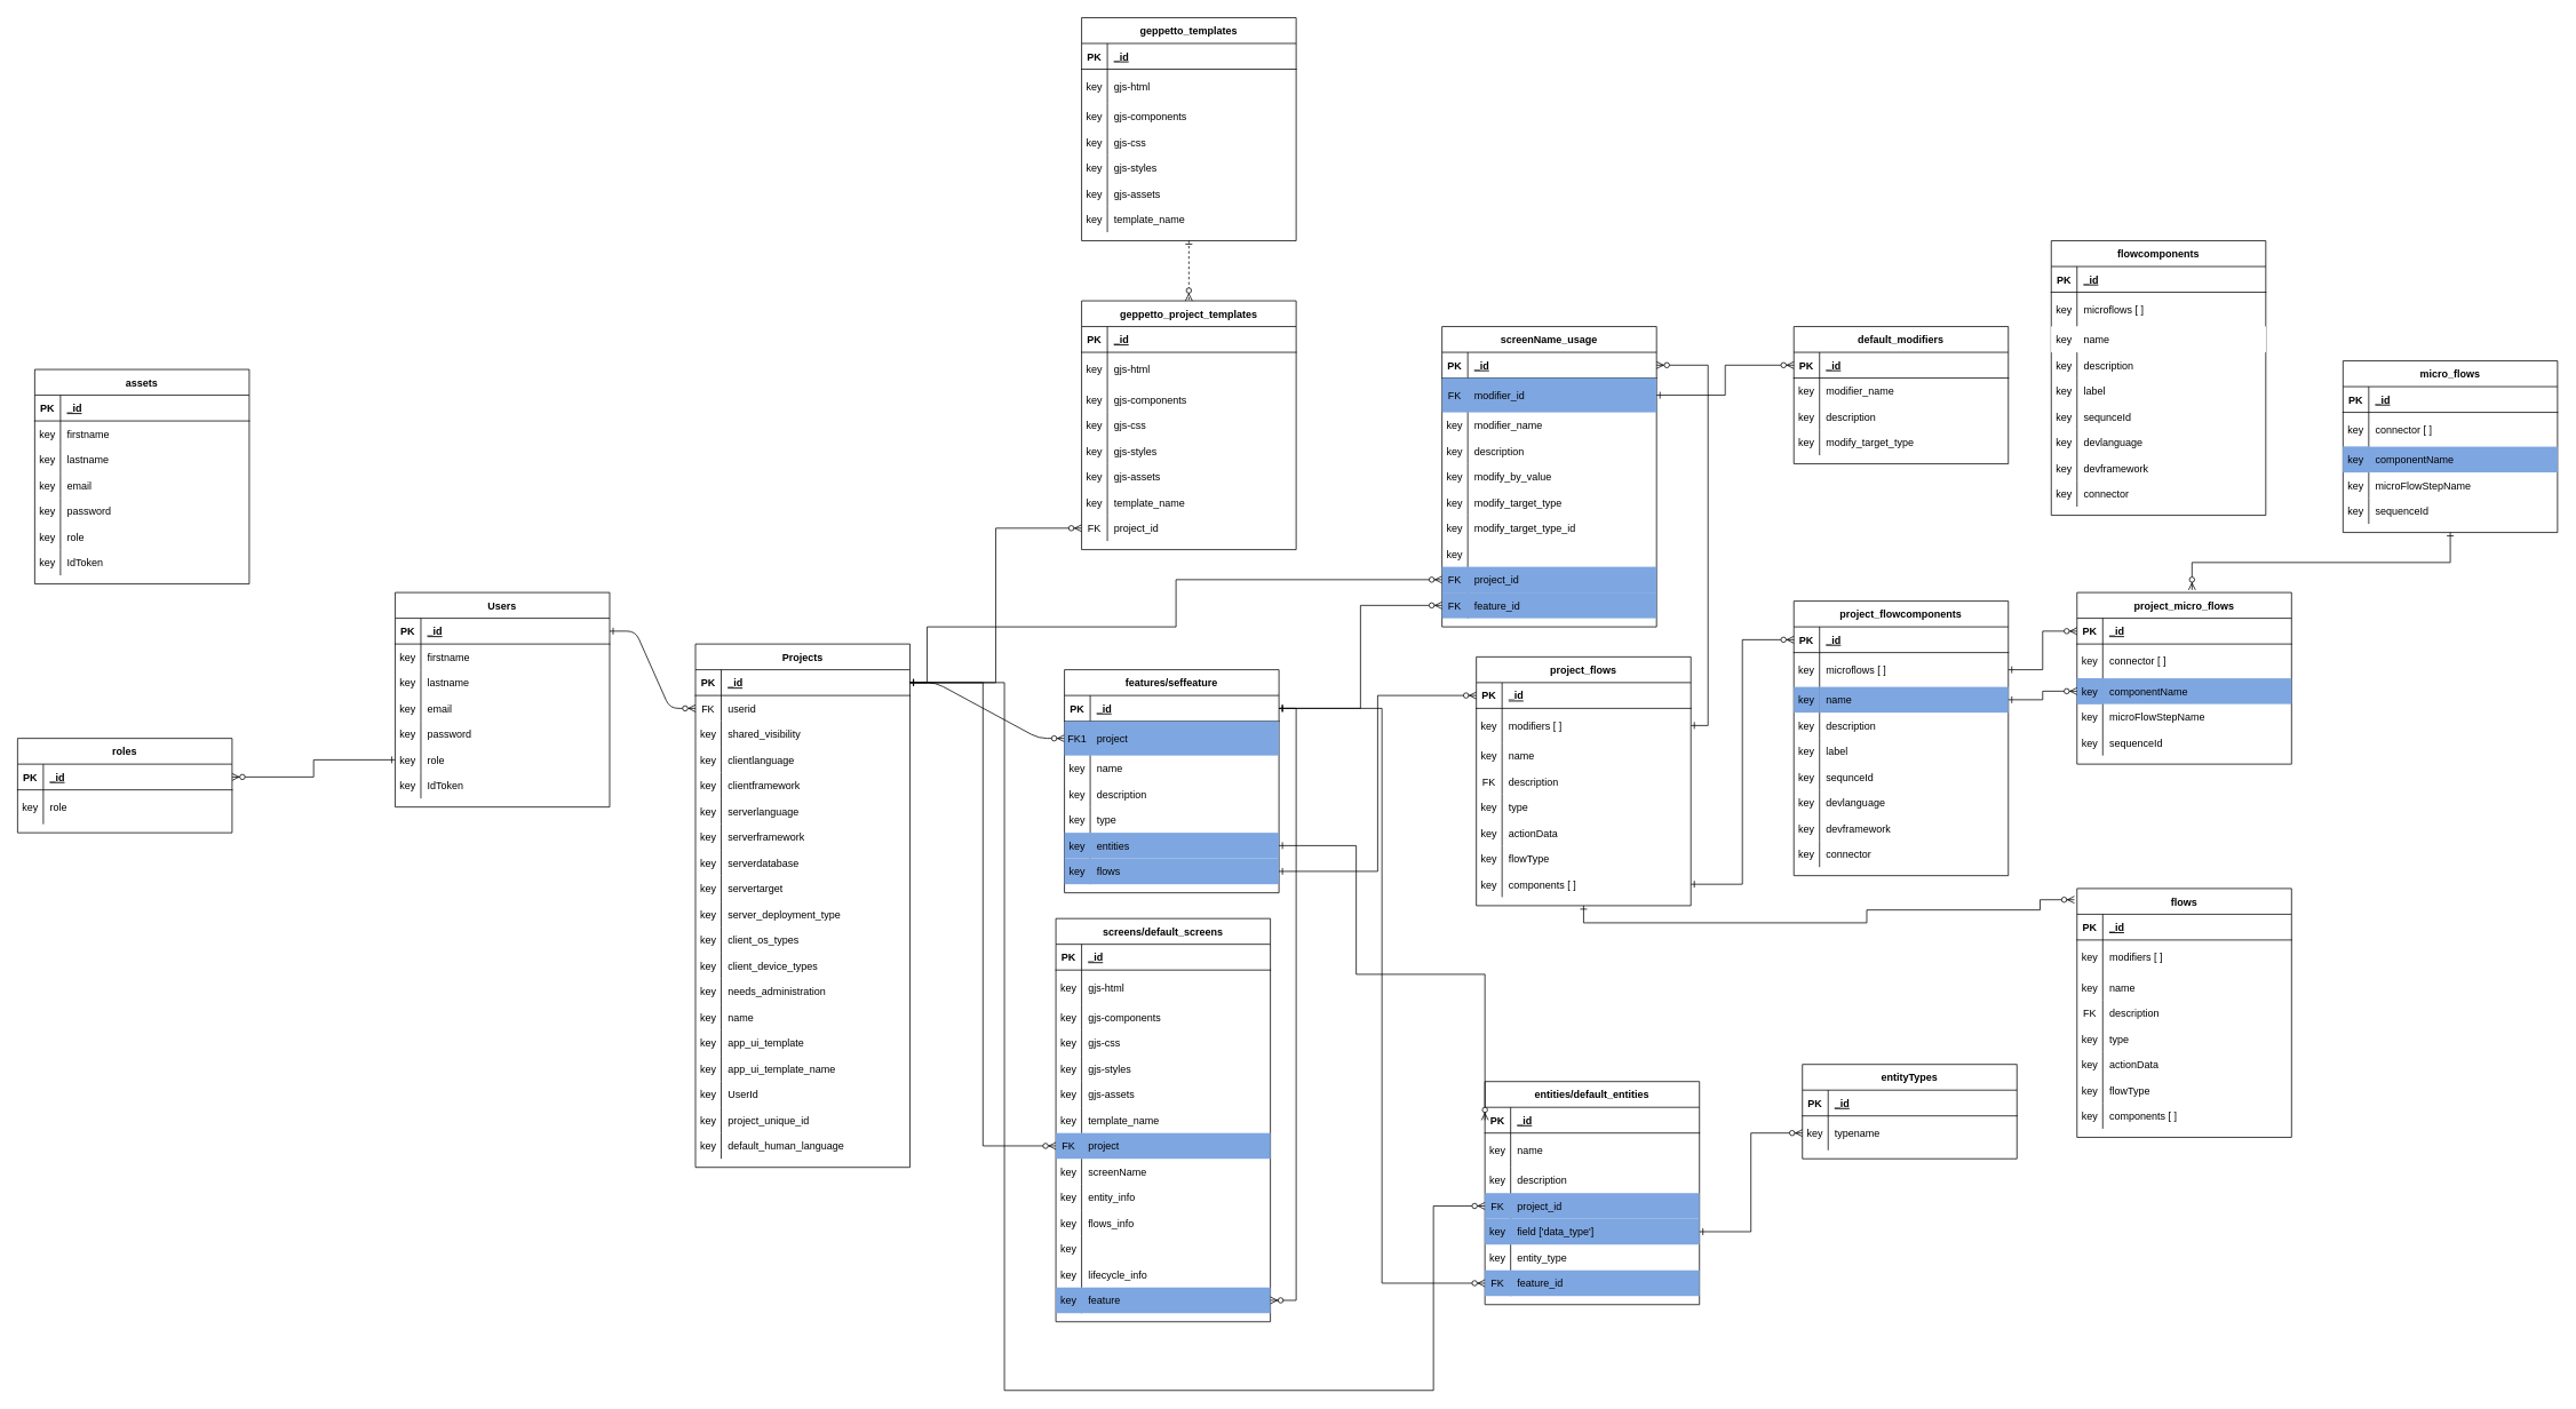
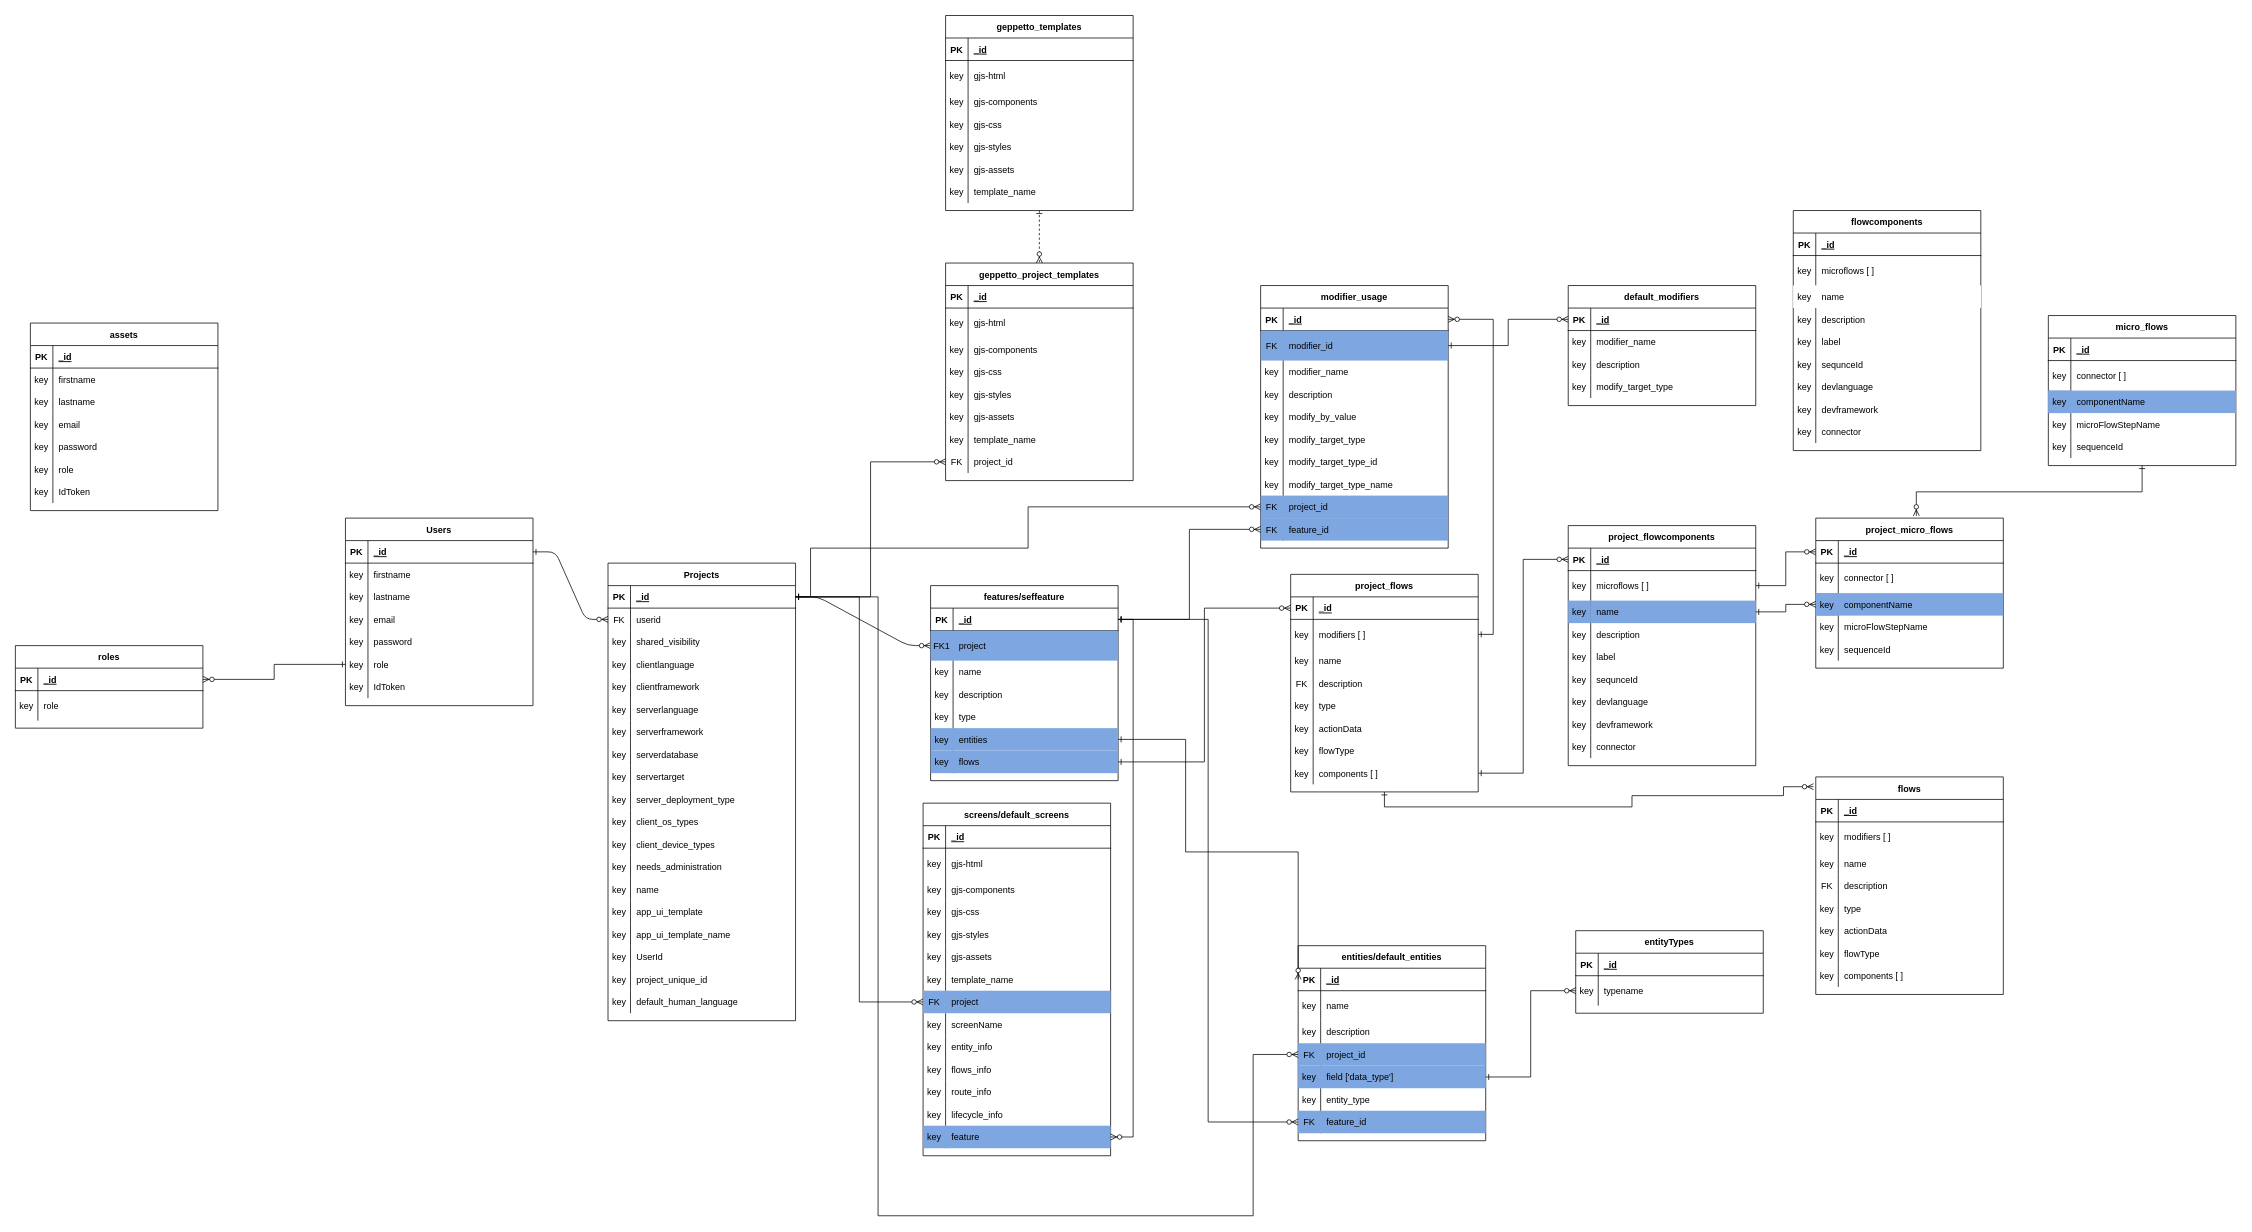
- <mxCell id="210" value="screenName_usage" style="shape=table;startSize=30;container=1;collapsible=1;childLayout=tableLayout;fixedRows=1;rowLines=0;fontStyle=1;align=center;resizeLast=1;" parent="1" vertex="1"><mxGeometry x="1680" y="380" width="250" height="350" as="geometry"><mxRectangle x="450" y="280" width="90" height="30" as="alternateBounds" /></mxGeometry></mxCell>
+ <mxCell id="210" value="modifier_usage" style="shape=table;startSize=30;container=1;collapsible=1;childLayout=tableLayout;fixedRows=1;rowLines=0;fontStyle=1;align=center;resizeLast=1;" parent="1" vertex="1"><mxGeometry x="1680" y="380" width="250" height="350" as="geometry"><mxRectangle x="450" y="280" width="90" height="30" as="alternateBounds" /></mxGeometry></mxCell>
+ <mxCell id="234" value="modify_target_type_name" style="shape=partialRectangle;overflow=hidden;connectable=0;fillColor=none;top=0;left=0;bottom=0;right=0;align=left;spacingLeft=6;" parent="232" vertex="1"><mxGeometry x="30" width="220" height="30" as="geometry" /></mxCell>
+ <mxCell id="317" value="route_info" style="shape=partialRectangle;overflow=hidden;connectable=0;fillColor=none;top=0;left=0;bottom=0;right=0;align=left;spacingLeft=6;" parent="315" vertex="1"><mxGeometry x="30" width="220" height="30" as="geometry" /></mxCell>
